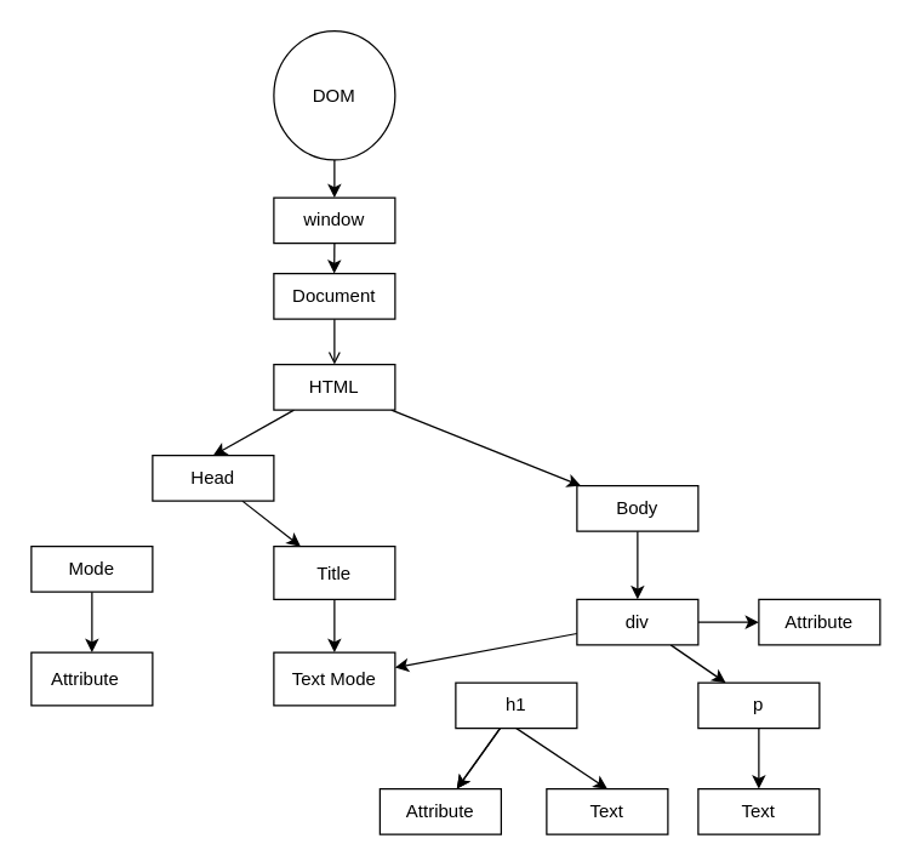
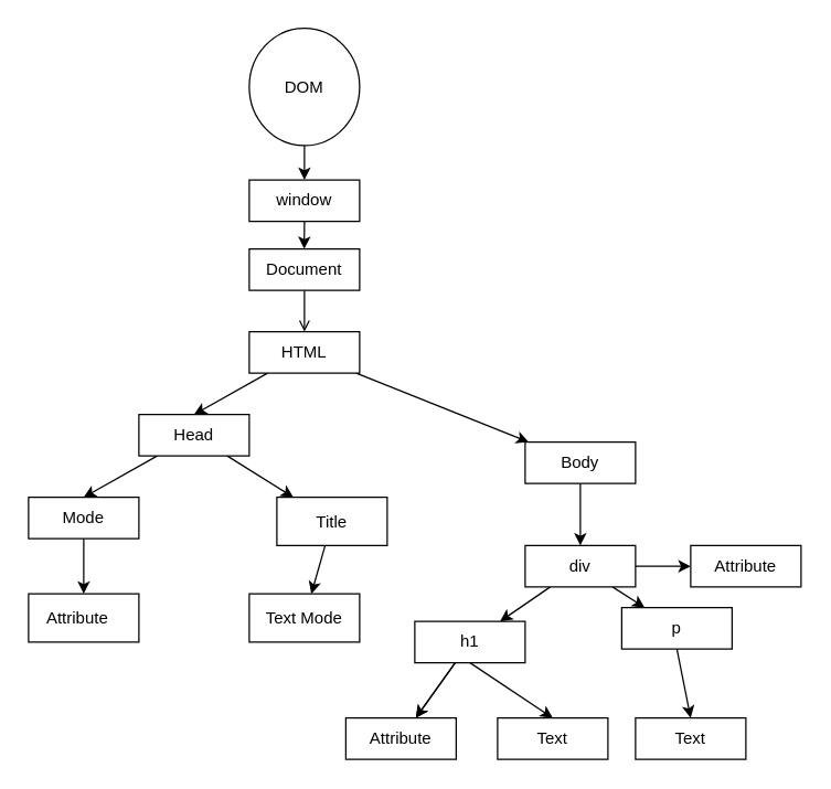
+ <mxCell id="9" value="" style="edgeStyle=none;html=1;entryX=0.5;entryY=0;entryDx=0;entryDy=0;" edge="1" parent="1" source="11" target="13"><mxGeometry relative="1" as="geometry"><mxPoint x="140" y="465" as="targetPoint" /></mxGeometry></mxCell>
- <mxCell id="15" value="Title" style="whiteSpace=wrap;html=1;" vertex="1" parent="1"><mxGeometry x="180" y="360" width="80" height="35" as="geometry" /></mxCell>
+ <mxCell id="15" value="Title" style="whiteSpace=wrap;html=1;" vertex="1" parent="1"><mxGeometry x="200" y="360" width="80" height="35" as="geometry" /></mxCell>
- <mxCell id="21" value="" style="edgeStyle=none;html=1;" edge="1" parent="1" source="23" target="17"><mxGeometry relative="1" as="geometry" /></mxCell>
+ <mxCell id="21" value="" style="edgeStyle=none;html=1;" edge="1" parent="1" source="23" target="28"><mxGeometry relative="1" as="geometry" /></mxCell>
- <mxCell id="30" value="p" style="whiteSpace=wrap;html=1;" vertex="1" parent="1"><mxGeometry x="460" y="450" width="80" height="30" as="geometry" /></mxCell>
+ <mxCell id="30" value="p" style="whiteSpace=wrap;html=1;" vertex="1" parent="1"><mxGeometry x="450" y="440" width="80" height="30" as="geometry" /></mxCell>
